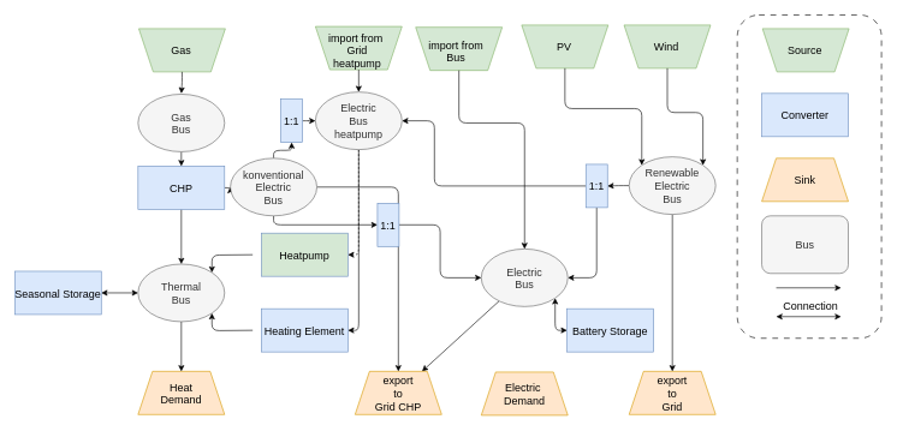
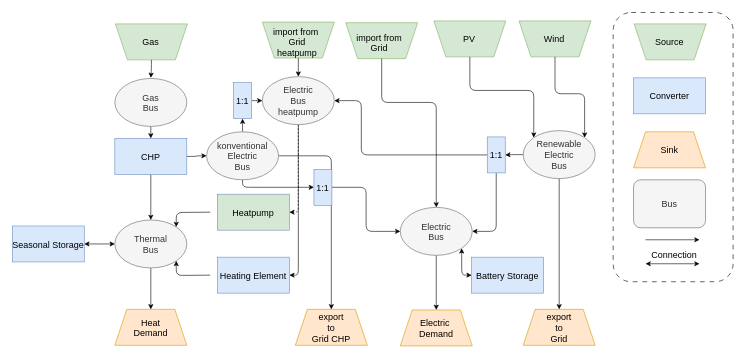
- <mxCell id="23" value="import from&#10;Bus" style="text;strokeColor=none;fillColor=none;align=center;verticalAlign=middle;rounded=0;fontFamily=Helvetica;fontSize=15;" parent="21" vertex="1"><mxGeometry x="30" y="15" width="60" height="30" as="geometry" /></mxCell>
+ <mxCell id="23" value="import from&#10;Grid" style="text;strokeColor=none;fillColor=none;align=center;verticalAlign=middle;rounded=0;fontFamily=Helvetica;fontSize=15;" parent="21" vertex="1"><mxGeometry x="30" y="15" width="60" height="30" as="geometry" /></mxCell>
- <mxCell id="62" value="konventional&#10;Electric&#10;Bus" style="ellipse;fillColor=#f5f5f5;fontColor=#333333;strokeColor=#666666;fontFamily=Helvetica;fontSize=15;" parent="1" vertex="1"><mxGeometry x="319" y="219" width="120" height="80" as="geometry" /></mxCell>
+ <mxCell id="62" value="konventional&#10;Electric&#10;Bus" style="ellipse;fillColor=#f5f5f5;fontColor=#333333;strokeColor=#666666;fontFamily=Helvetica;fontSize=15;" parent="1" vertex="1"><mxGeometry x="344" y="219" width="120" height="80" as="geometry" /></mxCell>
- <mxCell id="27" value="" style="edgeStyle=none;" parent="1" source="28" target="54" edge="1"><mxGeometry relative="1" as="geometry" /></mxCell>
+ <mxCell id="27" value="" style="edgeStyle=none;entryX=0.5;entryY=0;entryDx=0;entryDy=0;" parent="1" source="28" target="24" edge="1"><mxGeometry relative="1" as="geometry" /></mxCell>
